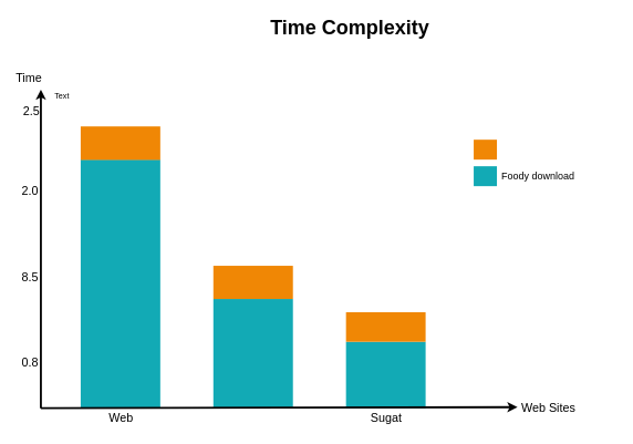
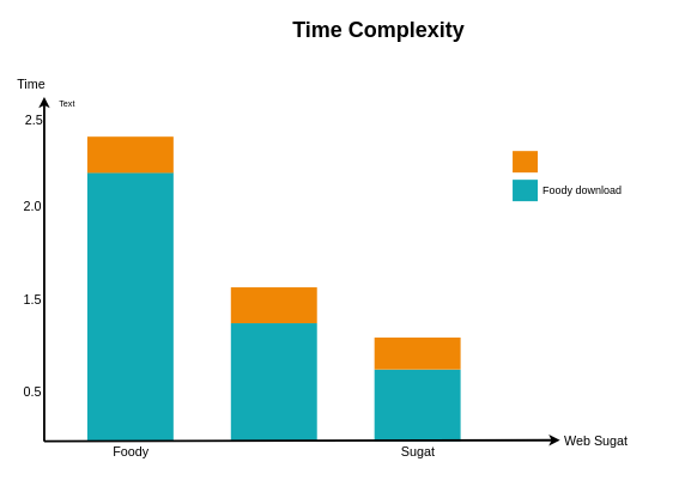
- <mxCell id="18" value="8.5" style="text;spacingTop=-5;align=center;verticalAlign=middle;fontStyle=0;html=1;fontSize=18;points=[]" parent="1" vertex="1"><mxGeometry x="28.5" y="354.5" width="30" height="130.0" as="geometry" /></mxCell>
+ <mxCell id="18" value="1.5" style="text;spacingTop=-5;align=center;verticalAlign=middle;fontStyle=0;html=1;fontSize=18;points=[]" parent="1" vertex="1"><mxGeometry x="28.5" y="354.5" width="30" height="130.0" as="geometry" /></mxCell>
- <mxCell id="17" value="0.8" style="text;spacingTop=-5;align=center;verticalAlign=middle;fontStyle=0;html=1;fontSize=18;points=[]" parent="1" vertex="1"><mxGeometry x="28.5" y="484.5" width="30" height="130.0" as="geometry" /></mxCell>
+ <mxCell id="17" value="0.5" style="text;spacingTop=-5;align=center;verticalAlign=middle;fontStyle=0;html=1;fontSize=18;points=[]" parent="1" vertex="1"><mxGeometry x="28.5" y="484.5" width="30" height="130.0" as="geometry" /></mxCell>
- <mxCell id="10" value="Web Sites" style="text;spacingTop=-5;html=1;fontSize=18;fontStyle=0;points=[];strokeColor=none;" parent="1" vertex="1"><mxGeometry x="783" y="602.5" width="80" height="20" as="geometry" /></mxCell>
+ <mxCell id="10" value="Web Sugat" style="text;spacingTop=-5;html=1;fontSize=18;fontStyle=0;points=[];strokeColor=none;" parent="1" vertex="1"><mxGeometry x="783" y="602.5" width="80" height="20" as="geometry" /></mxCell>
- <mxCell id="11" value="Web" style="text;spacingTop=-5;align=center;verticalAlign=middle;fontStyle=0;html=1;fontSize=18;points=[];strokeColor=none;" parent="1" vertex="1"><mxGeometry x="120.5" y="616.5" width="120" height="30" as="geometry" /></mxCell>
+ <mxCell id="11" value="Foody" style="text;spacingTop=-5;align=center;verticalAlign=middle;fontStyle=0;html=1;fontSize=18;points=[];strokeColor=none;" parent="1" vertex="1"><mxGeometry x="120.5" y="616.5" width="120" height="30" as="geometry" /></mxCell>
